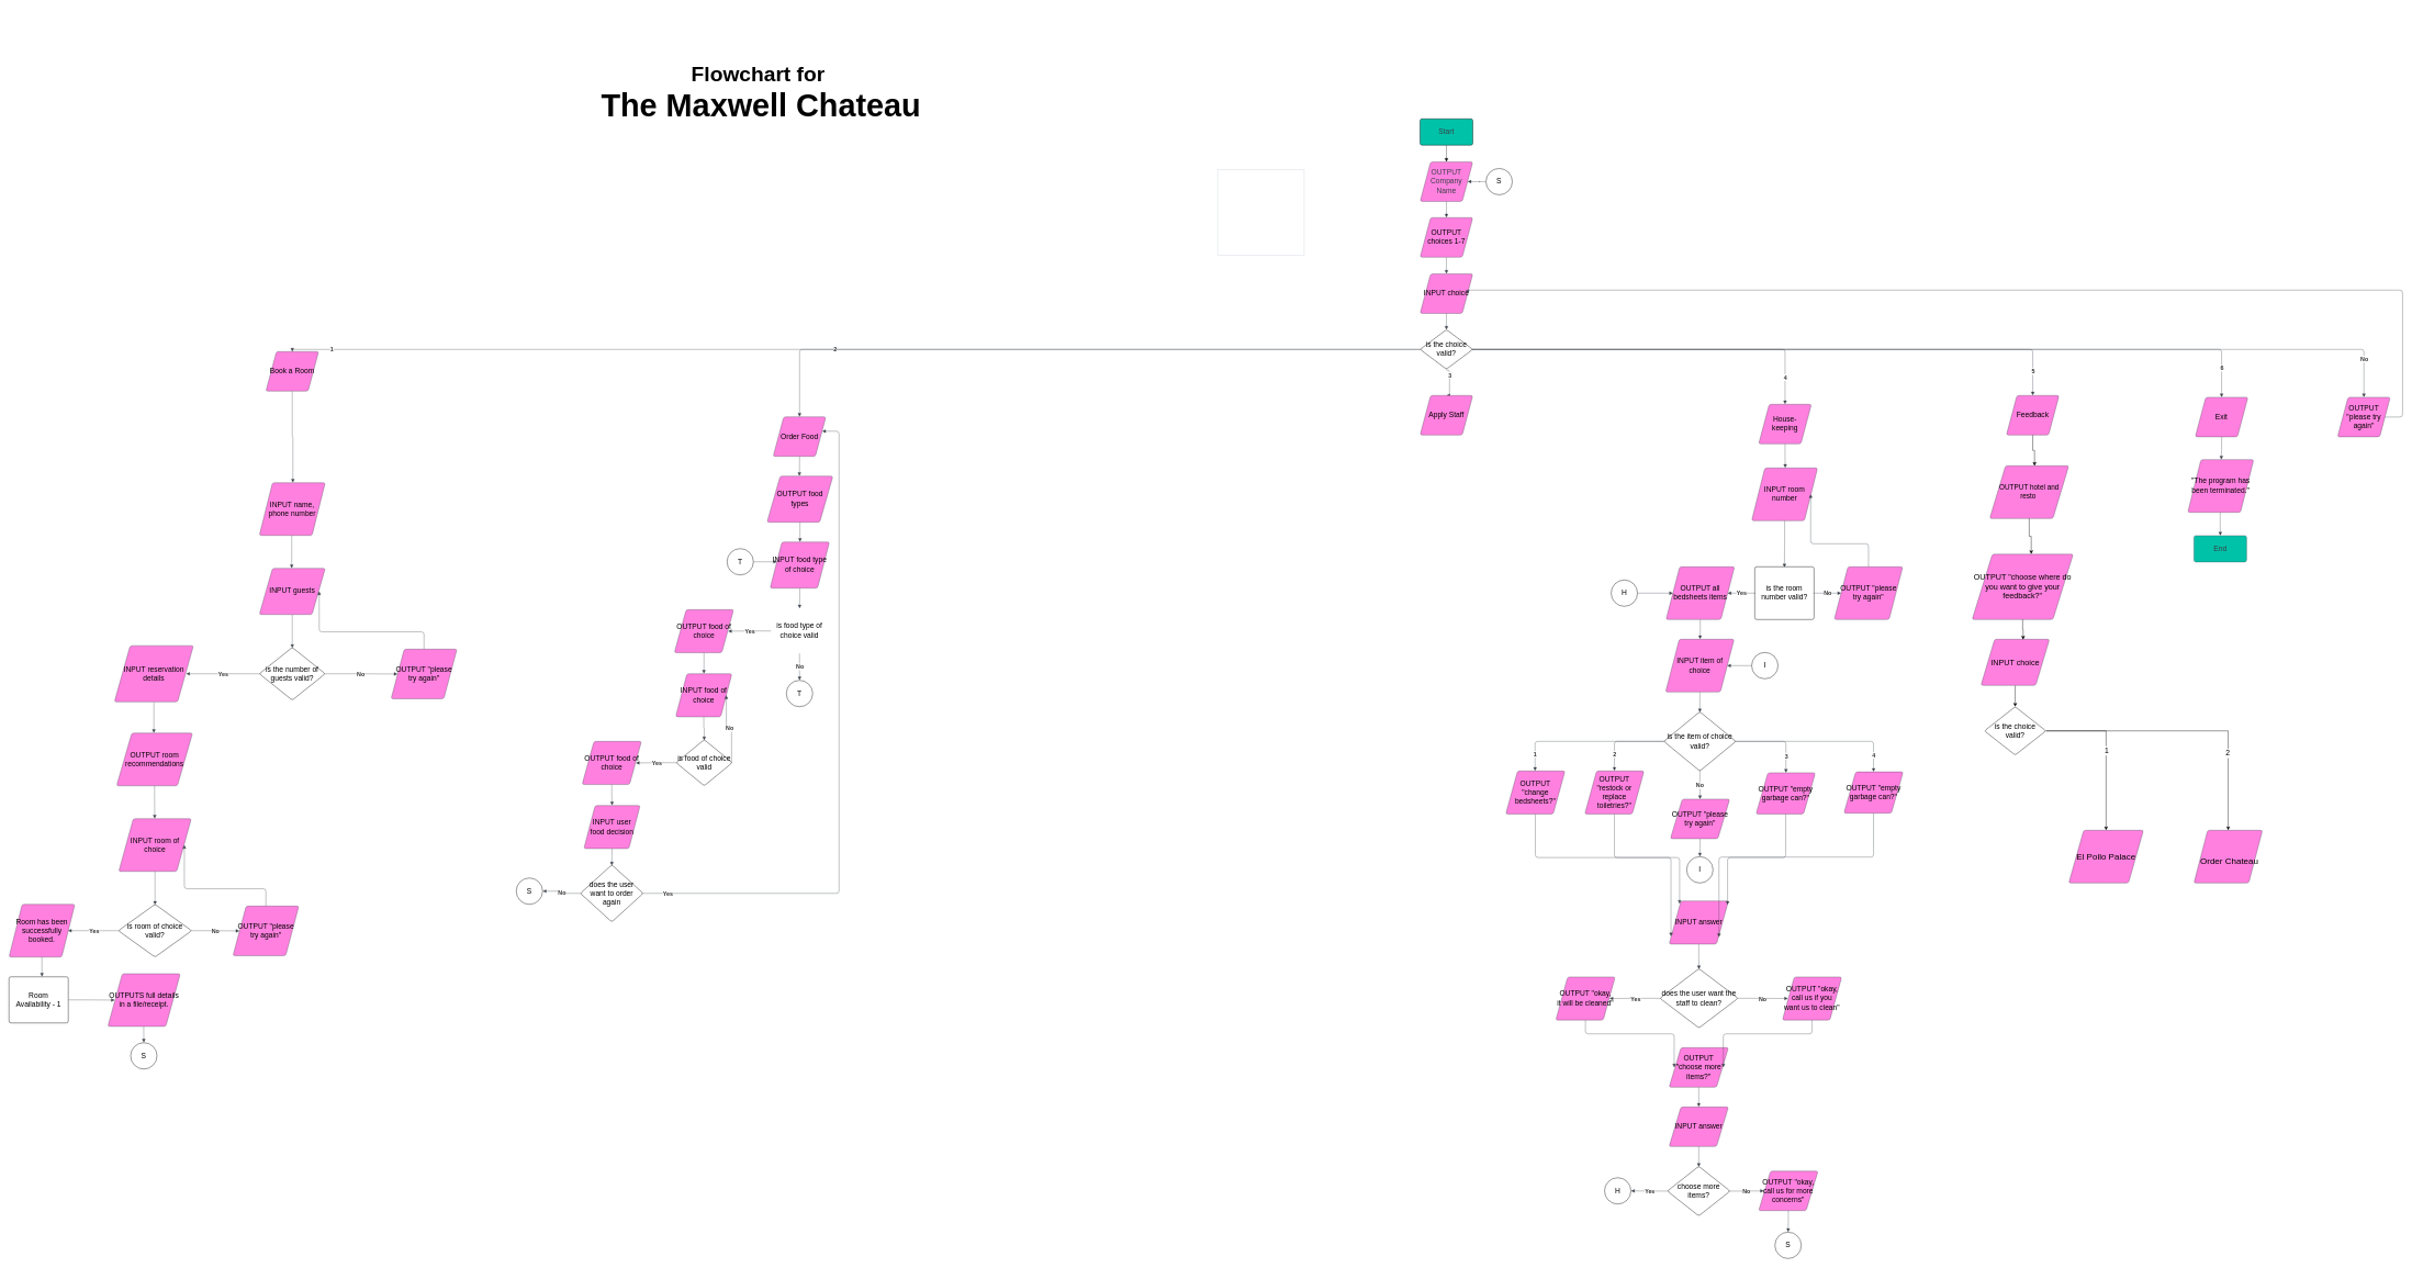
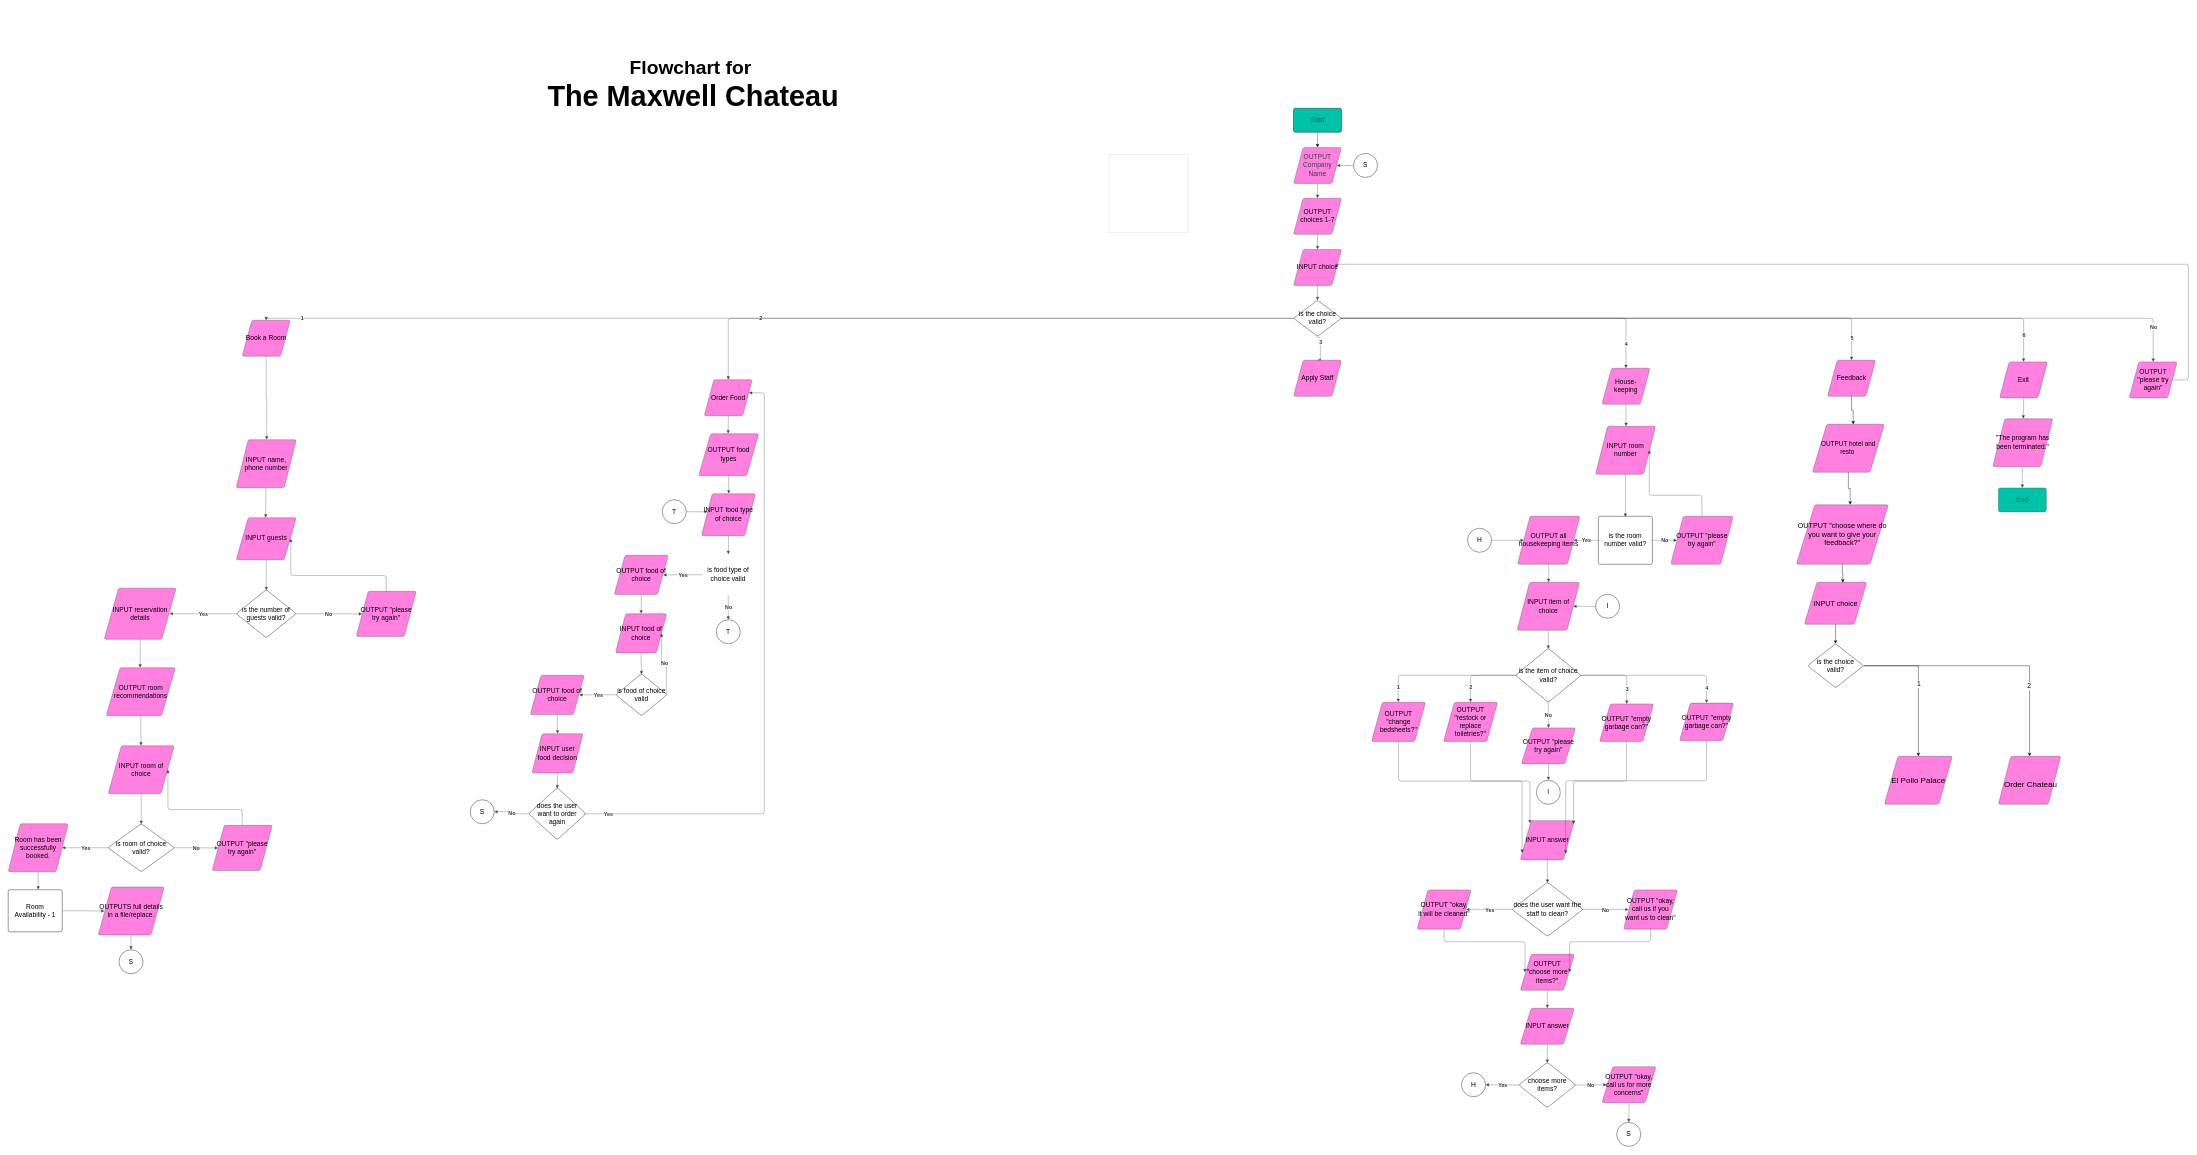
- <mxCell id="56" value="OUTPUT all bedsheets items" style="html=1;overflow=block;blockSpacing=1;whiteSpace=wrap;shape=parallelogram;perimeter=parallelogramPerimeter;anchorPointDirection=0;fontSize=16.7;spacing=3.8;strokeColor=#3a414a;strokeOpacity=100;fillOpacity=100;rounded=1;absoluteArcSize=1;arcSize=9;fillColor=#ff80df;strokeWidth=0.8;lucidId=faDff6~1Nt17;" parent="1" vertex="1"><mxGeometry x="3793" y="1290" width="156" height="120" as="geometry" /></mxCell>
+ <mxCell id="56" value="OUTPUT all housekeeping items" style="html=1;overflow=block;blockSpacing=1;whiteSpace=wrap;shape=parallelogram;perimeter=parallelogramPerimeter;anchorPointDirection=0;fontSize=16.7;spacing=3.8;strokeColor=#3a414a;strokeOpacity=100;fillOpacity=100;rounded=1;absoluteArcSize=1;arcSize=9;fillColor=#ff80df;strokeWidth=0.8;lucidId=faDff6~1Nt17;" parent="1" vertex="1"><mxGeometry x="3793" y="1290" width="156" height="120" as="geometry" /></mxCell>
- <mxCell id="47" value="OUTPUTS full details in a file/receipt." style="html=1;overflow=block;blockSpacing=1;whiteSpace=wrap;shape=parallelogram;perimeter=parallelogramPerimeter;anchorPointDirection=0;fontSize=16.7;spacing=3.8;strokeColor=#3a414a;strokeOpacity=100;fillOpacity=100;rounded=1;absoluteArcSize=1;arcSize=9;fillColor=#ff80df;strokeWidth=0.8;lucidId=p0BfBBiuCRcG;" parent="1" vertex="1"><mxGeometry x="245" y="2216.59" width="165" height="120" as="geometry" /></mxCell>
+ <mxCell id="47" value="OUTPUTS full details in a file/replace." style="html=1;overflow=block;blockSpacing=1;whiteSpace=wrap;shape=parallelogram;perimeter=parallelogramPerimeter;anchorPointDirection=0;fontSize=16.7;spacing=3.8;strokeColor=#3a414a;strokeOpacity=100;fillOpacity=100;rounded=1;absoluteArcSize=1;arcSize=9;fillColor=#ff80df;strokeWidth=0.8;lucidId=p0BfBBiuCRcG;" parent="1" vertex="1"><mxGeometry x="245" y="2216.59" width="165" height="120" as="geometry" /></mxCell>
